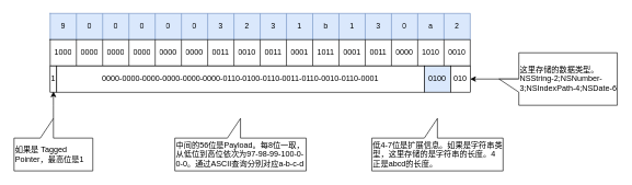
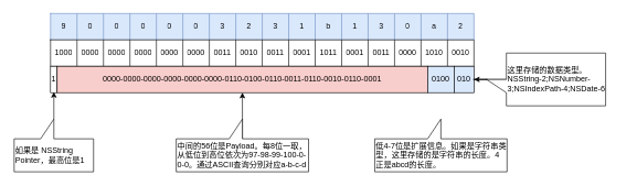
- <mxCell id="39" value="&lt;span&gt;0000-0000-0000-0000-0000-0000-0110-0100-0110-0011-0110-0010-0110-0001&lt;/span&gt;" style="rounded=0;whiteSpace=wrap;html=1;" vertex="1" parent="1"><mxGeometry x="85" y="100" width="560" height="40" as="geometry" /></mxCell>
+ <mxCell id="39" value="&lt;span&gt;0000-0000-0000-0000-0000-0000-0110-0100-0110-0011-0110-0010-0110-0001&lt;/span&gt;" style="rounded=0;whiteSpace=wrap;html=1;fillColor=#f8cecc;" vertex="1" parent="1"><mxGeometry x="85" y="100" width="560" height="40" as="geometry" /></mxCell>
- <mxCell id="41" value="&lt;span&gt;010&lt;/span&gt;" style="rounded=0;whiteSpace=wrap;html=1;" vertex="1" parent="1"><mxGeometry x="685" y="100" width="30" height="40" as="geometry" /></mxCell>
+ <mxCell id="41" value="&lt;span&gt;010&lt;/span&gt;" style="rounded=0;whiteSpace=wrap;html=1;fillColor=#dae8fc;" vertex="1" parent="1"><mxGeometry x="685" y="100" width="30" height="40" as="geometry" /></mxCell>
- <mxCell id="48" value="这里存储的数据类型。NSString-2;&lt;span style=&quot;&quot;&gt;NSNumber-3;&lt;/span&gt;&lt;span style=&quot;&quot;&gt;NSIndexPath-4;&lt;/span&gt;&lt;span style=&quot;&quot;&gt;NSDate-6&lt;/span&gt;" style="shape=callout;whiteSpace=wrap;html=1;perimeter=calloutPerimeter;direction=south;align=left;labelBackgroundColor=none;fontColor=#000000;" vertex="1" parent="1"><mxGeometry x="759" y="80" width="180" height="80" as="geometry" /></mxCell>
+ <mxCell id="48" value="这里存储的数据类型。NSString-2;&lt;span style=&quot;&quot;&gt;NSNumber-3;&lt;/span&gt;&lt;span style=&quot;&quot;&gt;NSIndexPath-4;&lt;/span&gt;&lt;span style=&quot;&quot;&gt;NSDate-6&lt;/span&gt;" style="shape=callout;whiteSpace=wrap;html=1;perimeter=calloutPerimeter;direction=south;align=left;labelBackgroundColor=none;fontColor=#000000;" vertex="1" parent="1"><mxGeometry x="734" y="80" width="180" height="80" as="geometry" /></mxCell>
+ <mxCell id="44" value="" style="edgeStyle=orthogonalEdgeStyle;rounded=0;orthogonalLoop=1;jettySize=auto;html=1;" edge="1" parent="1" source="45" target="39"><mxGeometry relative="1" as="geometry" /></mxCell>
- <mxCell id="43" value="如果是 Tagged Pointer，最高位是1" style="shape=callout;whiteSpace=wrap;html=1;perimeter=calloutPerimeter;direction=west;align=left;" vertex="1" parent="1"><mxGeometry x="20" y="180" width="120" height="80" as="geometry" /></mxCell>
+ <mxCell id="43" value="如果是 NSString Pointer，最高位是1" style="shape=callout;whiteSpace=wrap;html=1;perimeter=calloutPerimeter;direction=west;align=left;" vertex="1" parent="1"><mxGeometry x="20" y="180" width="120" height="80" as="geometry" /></mxCell>
